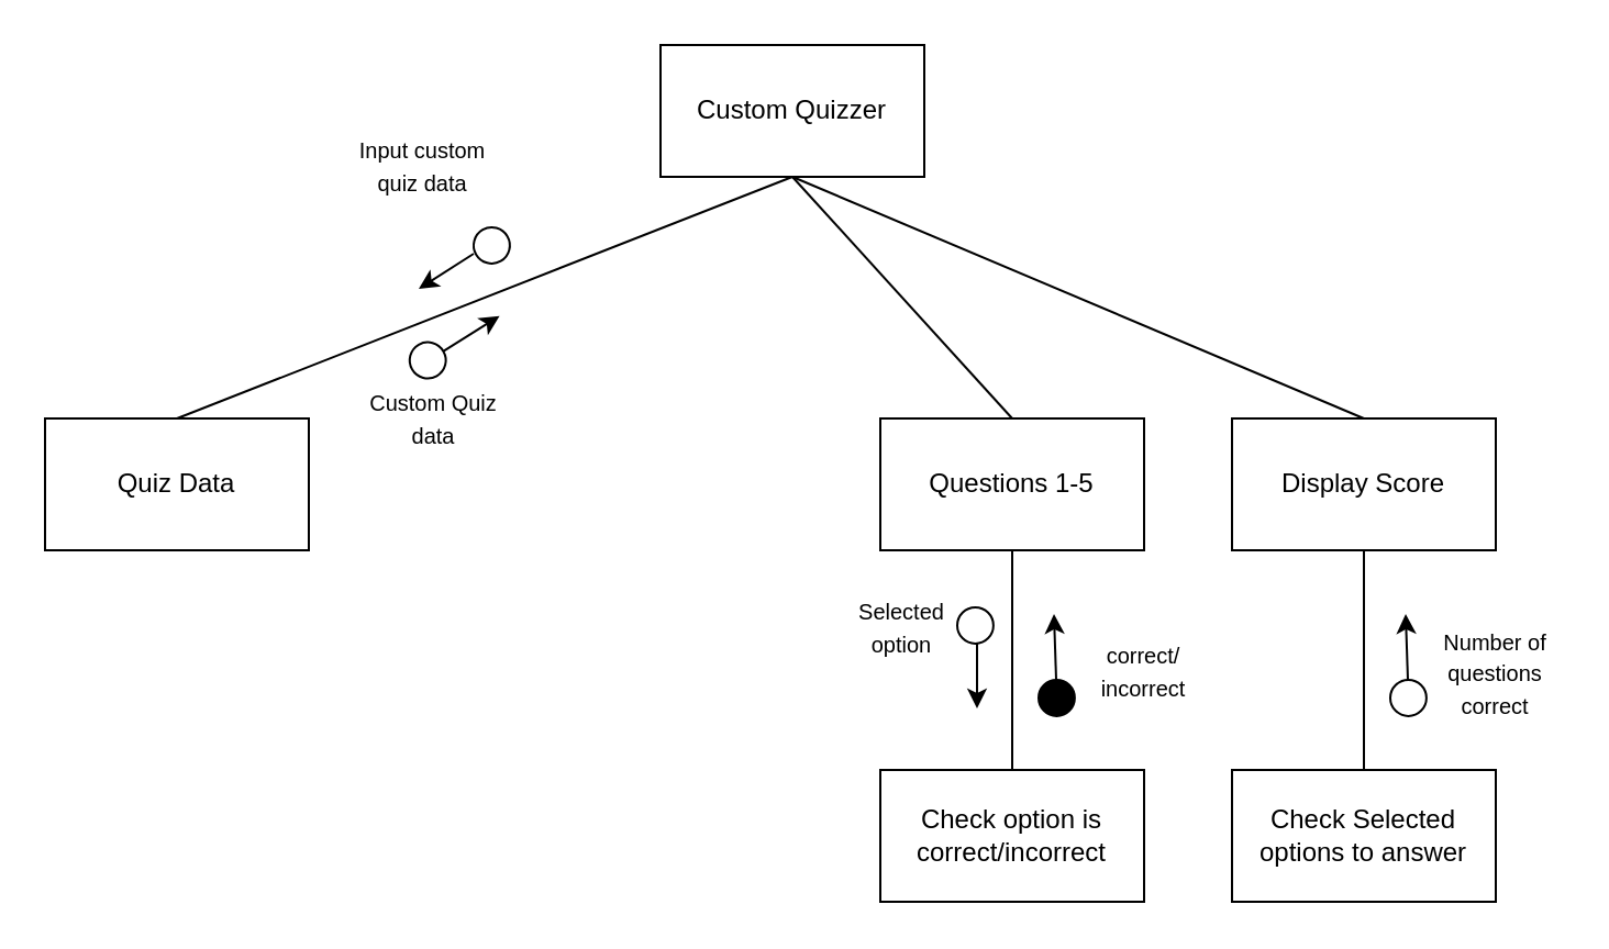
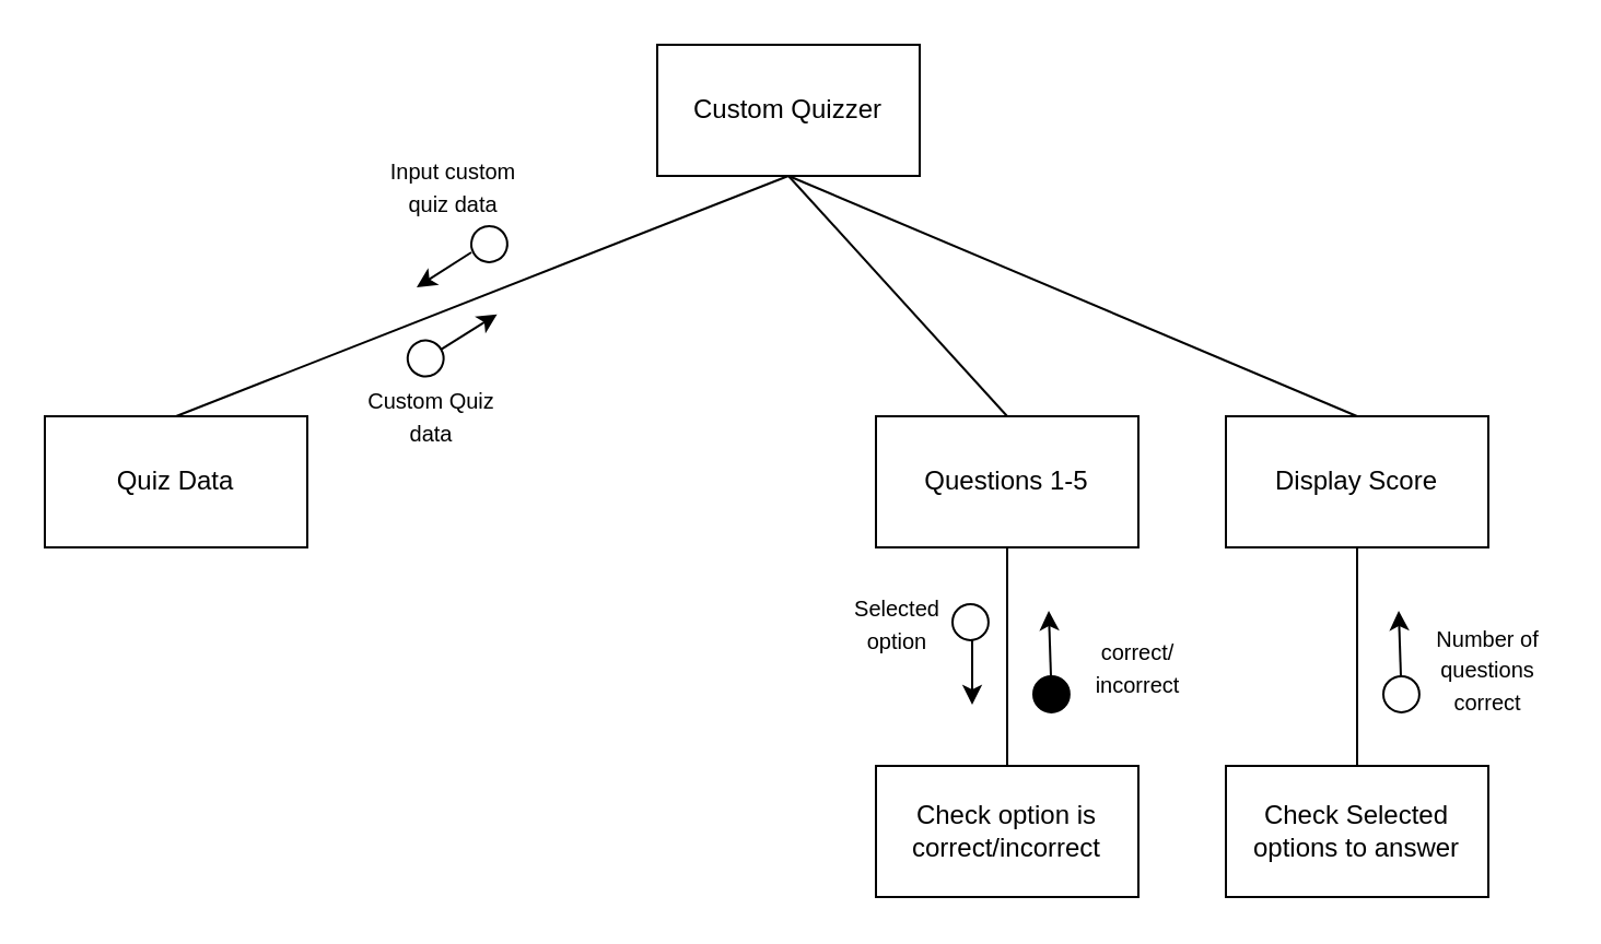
- <mxCell id="6" value="&lt;font style=&quot;font-size: 10px;&quot;&gt;Input custom quiz data&lt;/font&gt;" style="text;html=1;align=center;verticalAlign=middle;whiteSpace=wrap;rounded=0;" vertex="1" parent="1"><mxGeometry x="151.82" y="60" width="80" height="30" as="geometry" /></mxCell>
+ <mxCell id="6" value="&lt;font style=&quot;font-size: 10px;&quot;&gt;Input custom quiz data&lt;/font&gt;" style="text;html=1;align=center;verticalAlign=middle;whiteSpace=wrap;rounded=0;" vertex="1" parent="1"><mxGeometry x="166.82" y="70" width="80" height="30" as="geometry" /></mxCell>
